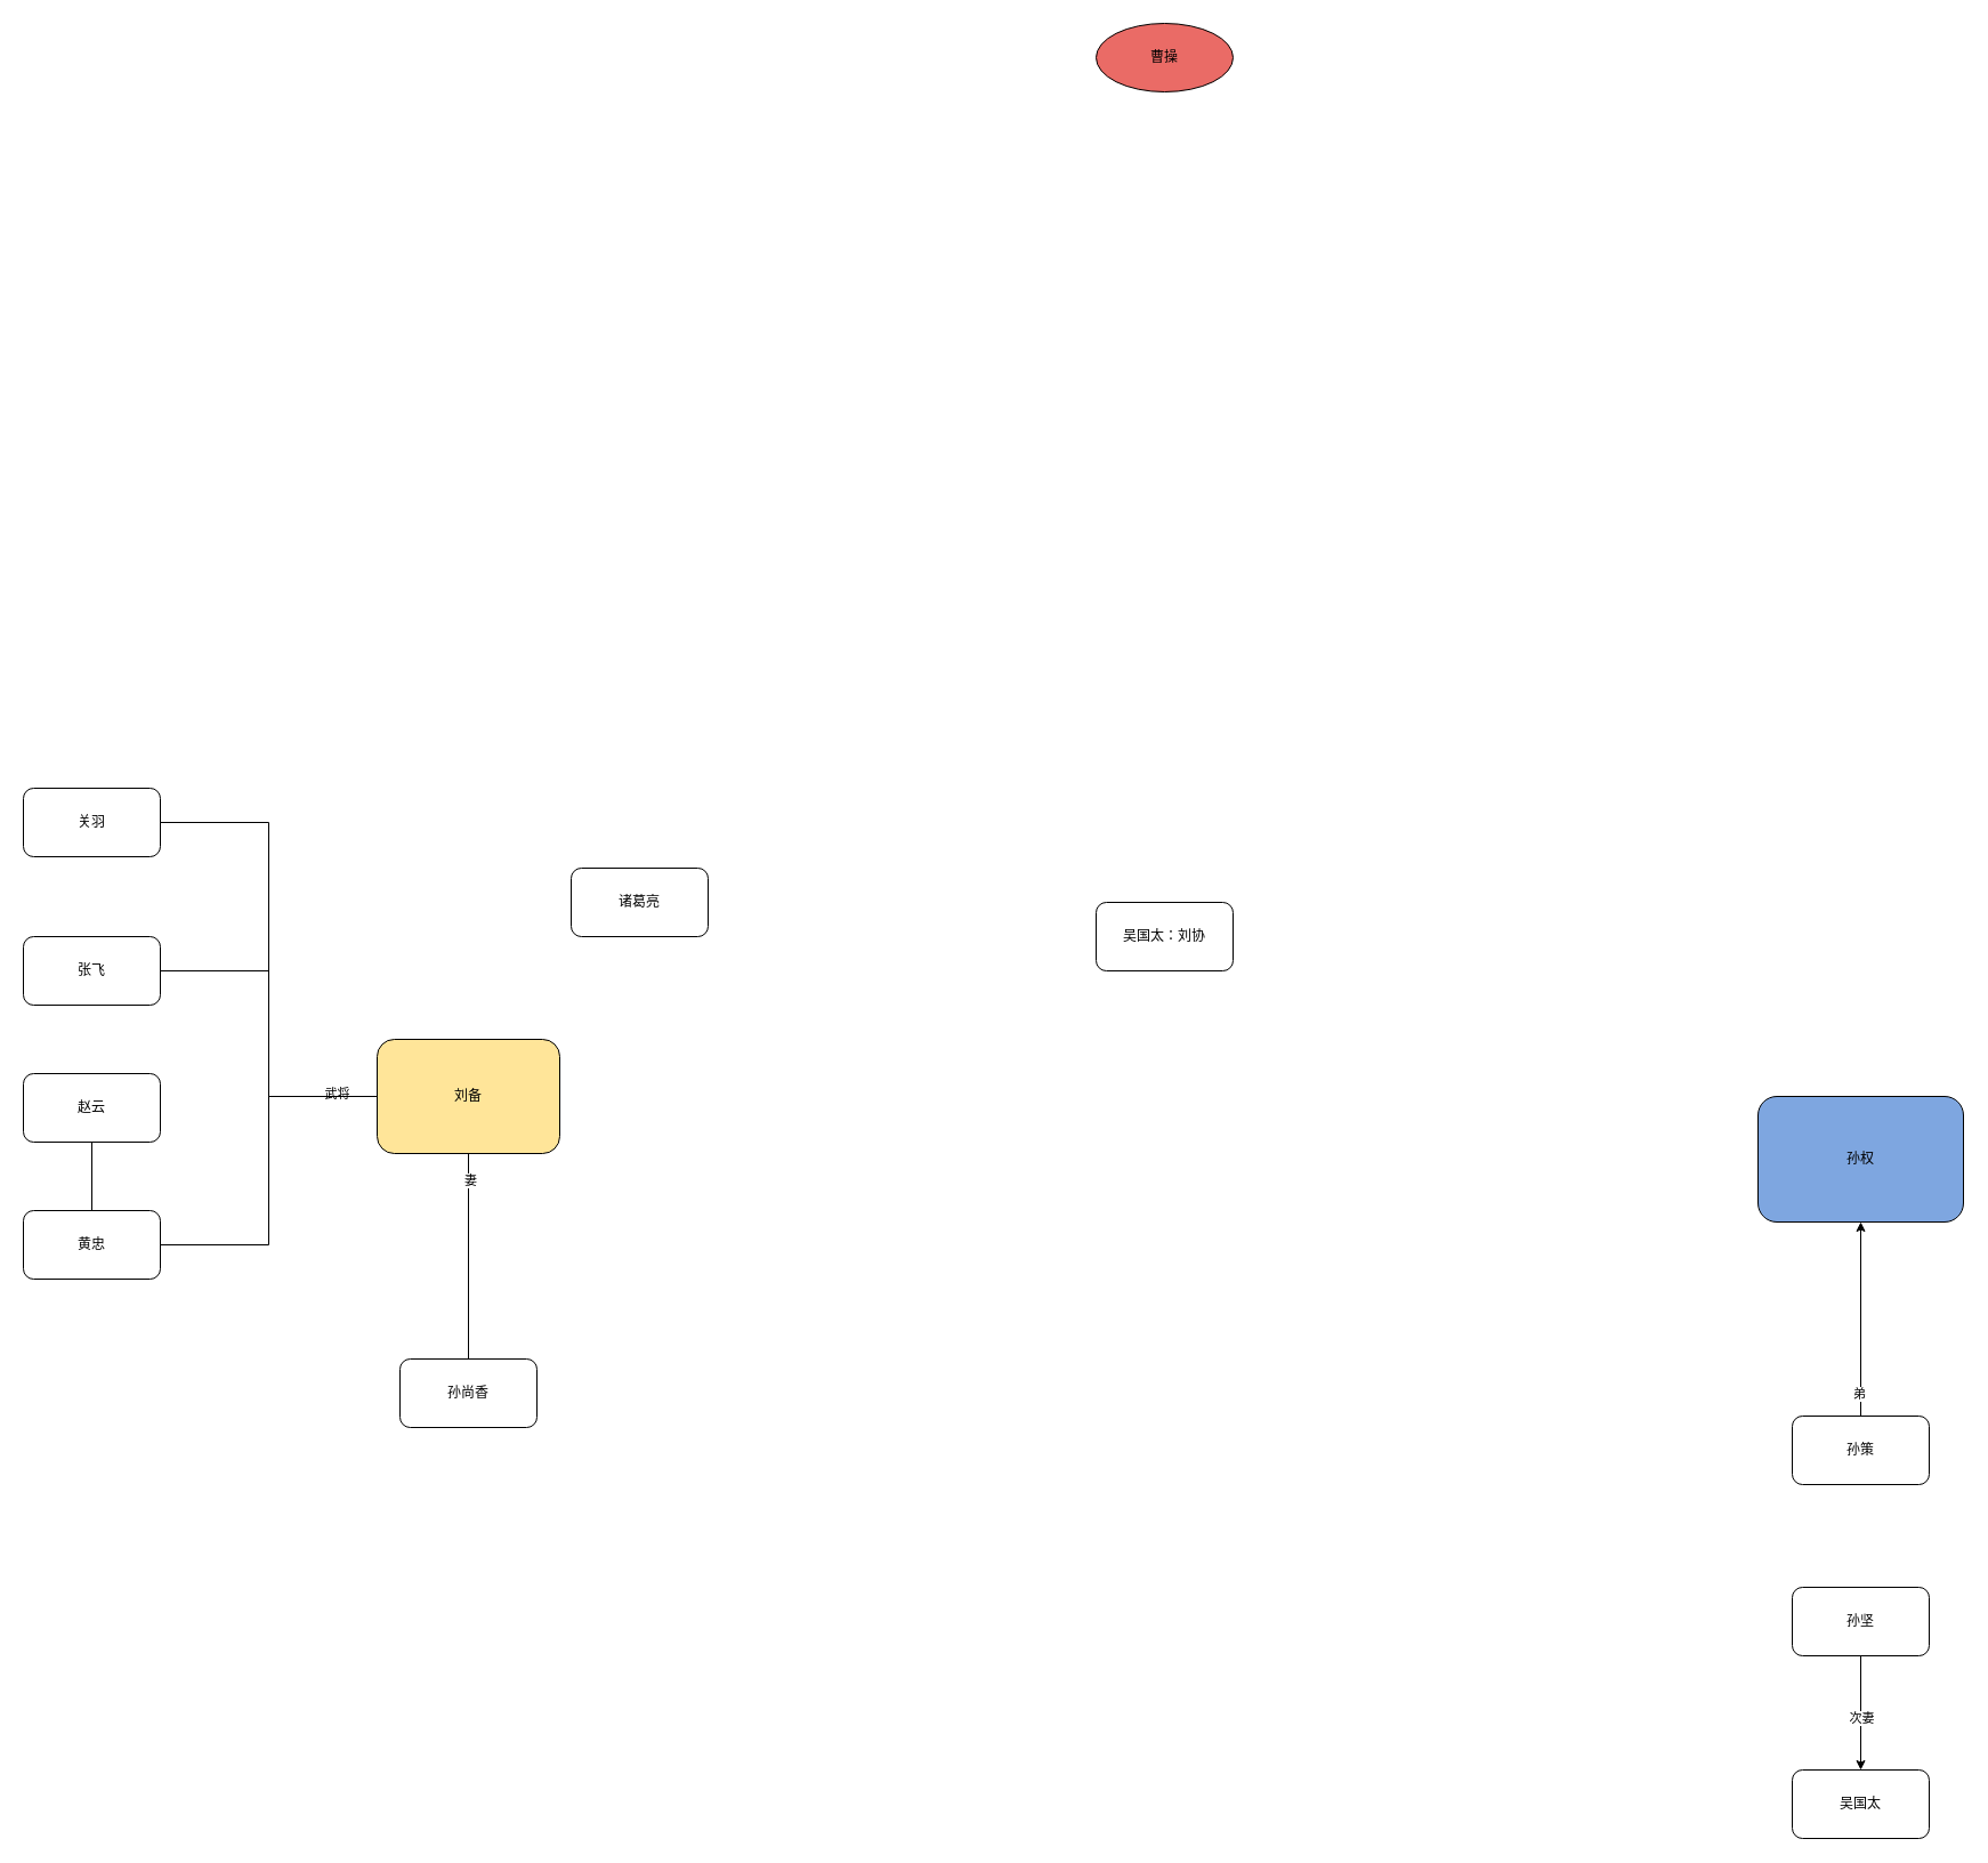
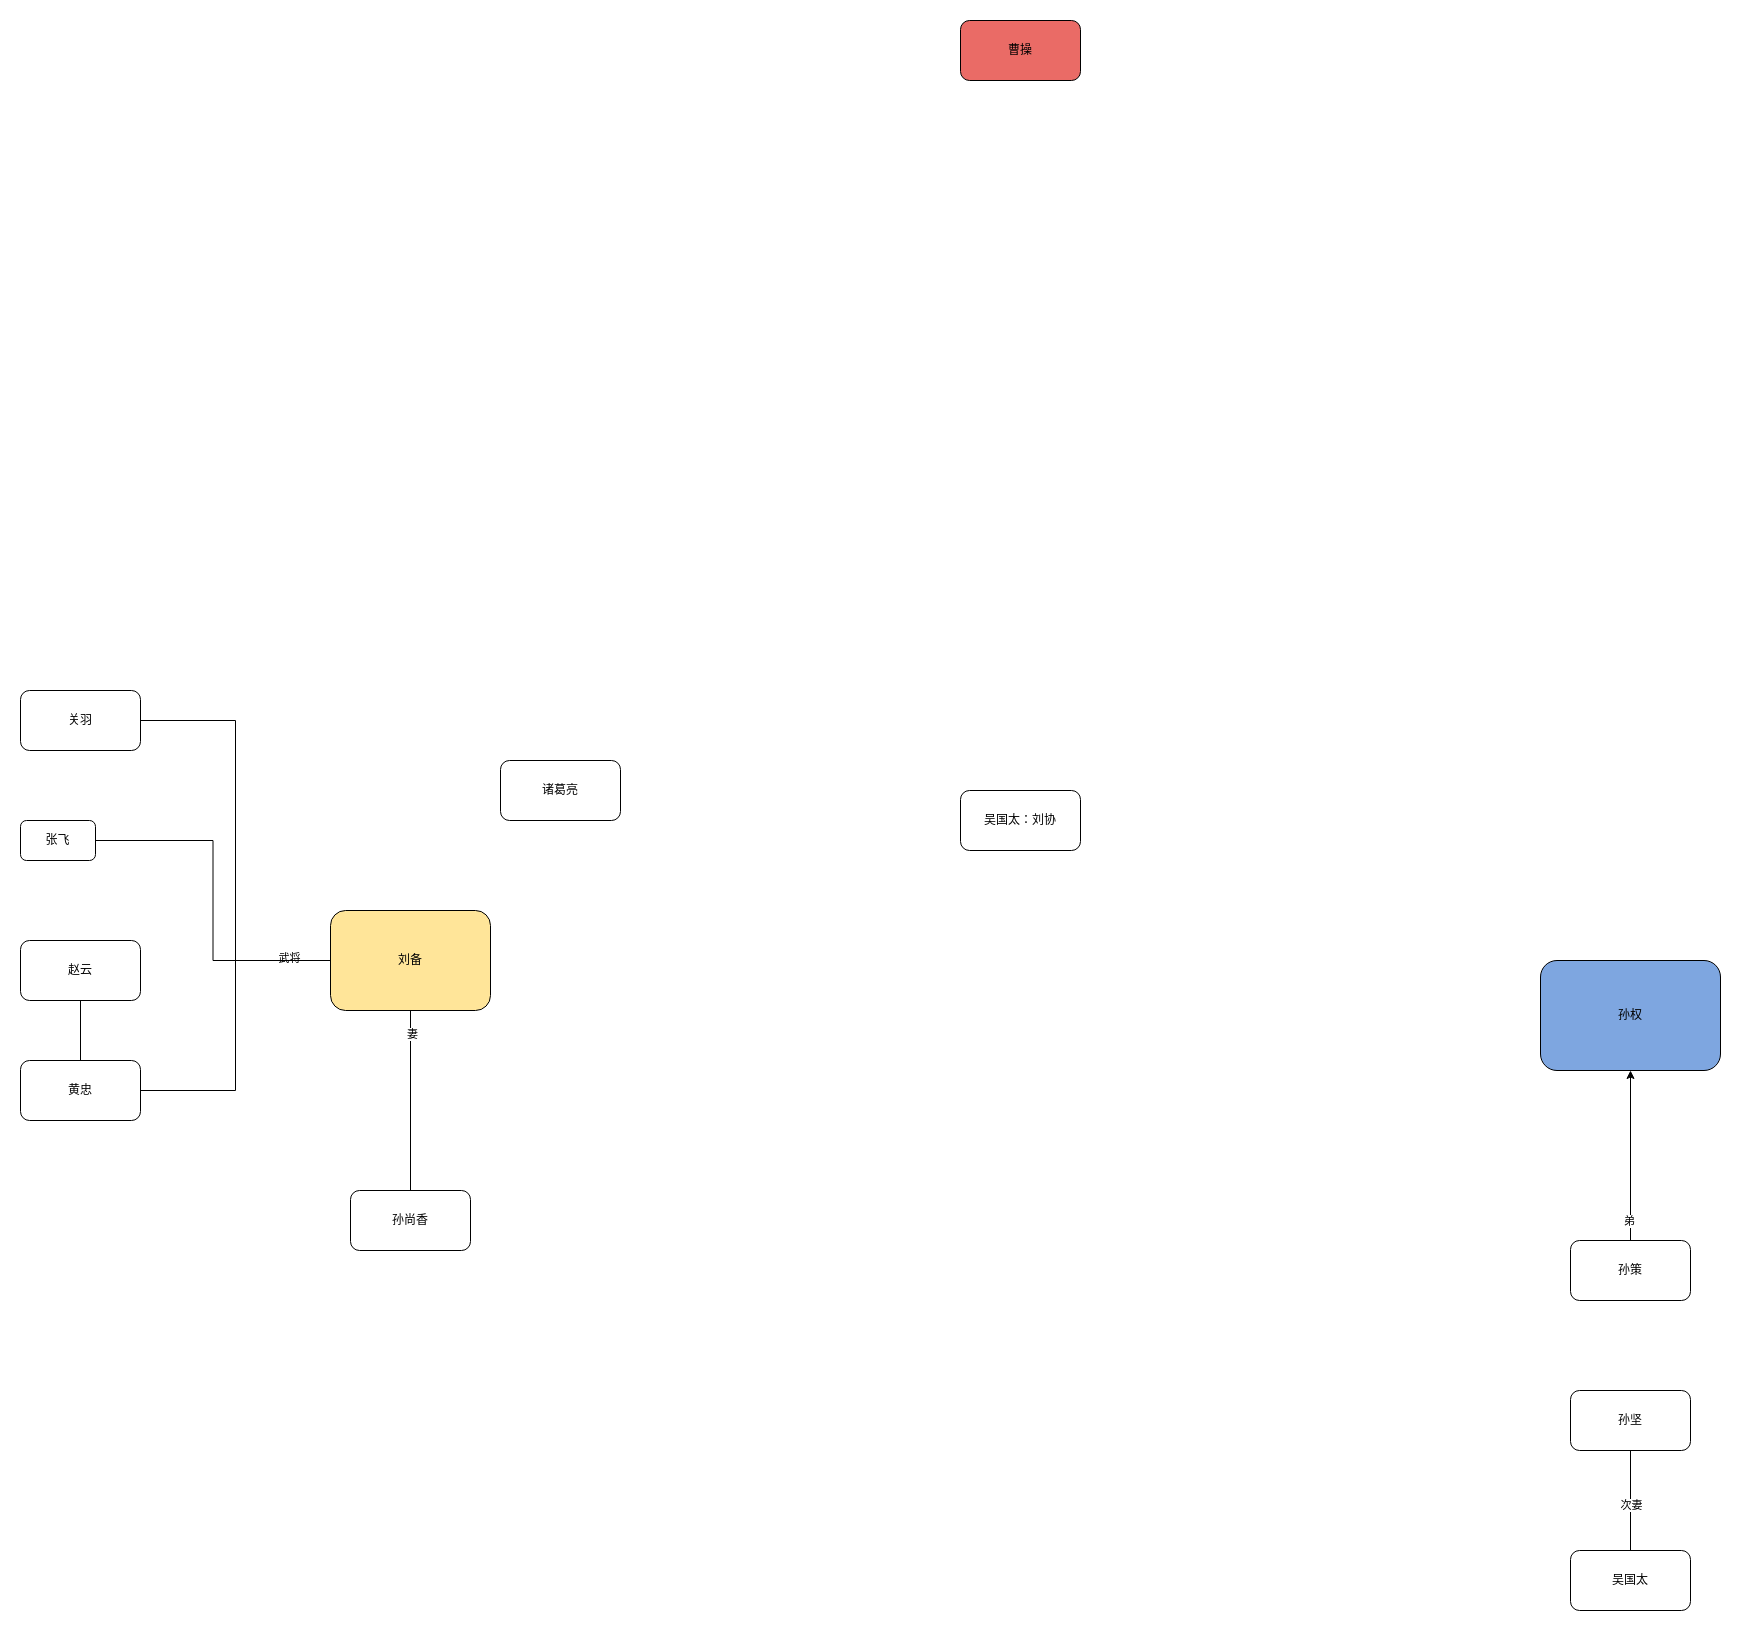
- <mxCell id="3" value="曹操" style="ellipse;whiteSpace=wrap;html=1;fillColor=#EA6B66;" vertex="1" parent="1"><mxGeometry x="960" y="20" width="120" height="60" as="geometry" /></mxCell>
+ <mxCell id="3" value="曹操" style="rounded=1;whiteSpace=wrap;html=1;fillColor=#EA6B66;" vertex="1" parent="1"><mxGeometry x="960" y="20" width="120" height="60" as="geometry" /></mxCell>
- <mxCell id="8" value="张飞" style="rounded=1;whiteSpace=wrap;html=1;" vertex="1" parent="1"><mxGeometry x="20" y="820" width="120" height="60" as="geometry" /></mxCell>
+ <mxCell id="8" value="张飞" style="rounded=1;whiteSpace=wrap;html=1;" vertex="1" parent="1"><mxGeometry x="20" y="820" width="75" height="40" as="geometry" /></mxCell>
- <mxCell id="21" value="" style="endArrow=classic;html=1;rounded=0;entryX=0.5;entryY=0;entryDx=0;entryDy=0;exitX=0.5;exitY=1;exitDx=0;exitDy=0;" edge="1" parent="1" source="19" target="20"><mxGeometry width="50" height="50" relative="1" as="geometry"><mxPoint x="1390" y="1510" as="sourcePoint" /><mxPoint x="1440" y="1460" as="targetPoint" /></mxGeometry></mxCell>
+ <mxCell id="21" value="" style="endArrow=none;html=1;rounded=0;entryX=0.5;entryY=0;entryDx=0;entryDy=0;exitX=0.5;exitY=1;exitDx=0;exitDy=0;" edge="1" parent="1" source="19" target="20"><mxGeometry width="50" height="50" relative="1" as="geometry"><mxPoint x="1390" y="1510" as="sourcePoint" /><mxPoint x="1440" y="1460" as="targetPoint" /></mxGeometry></mxCell>
